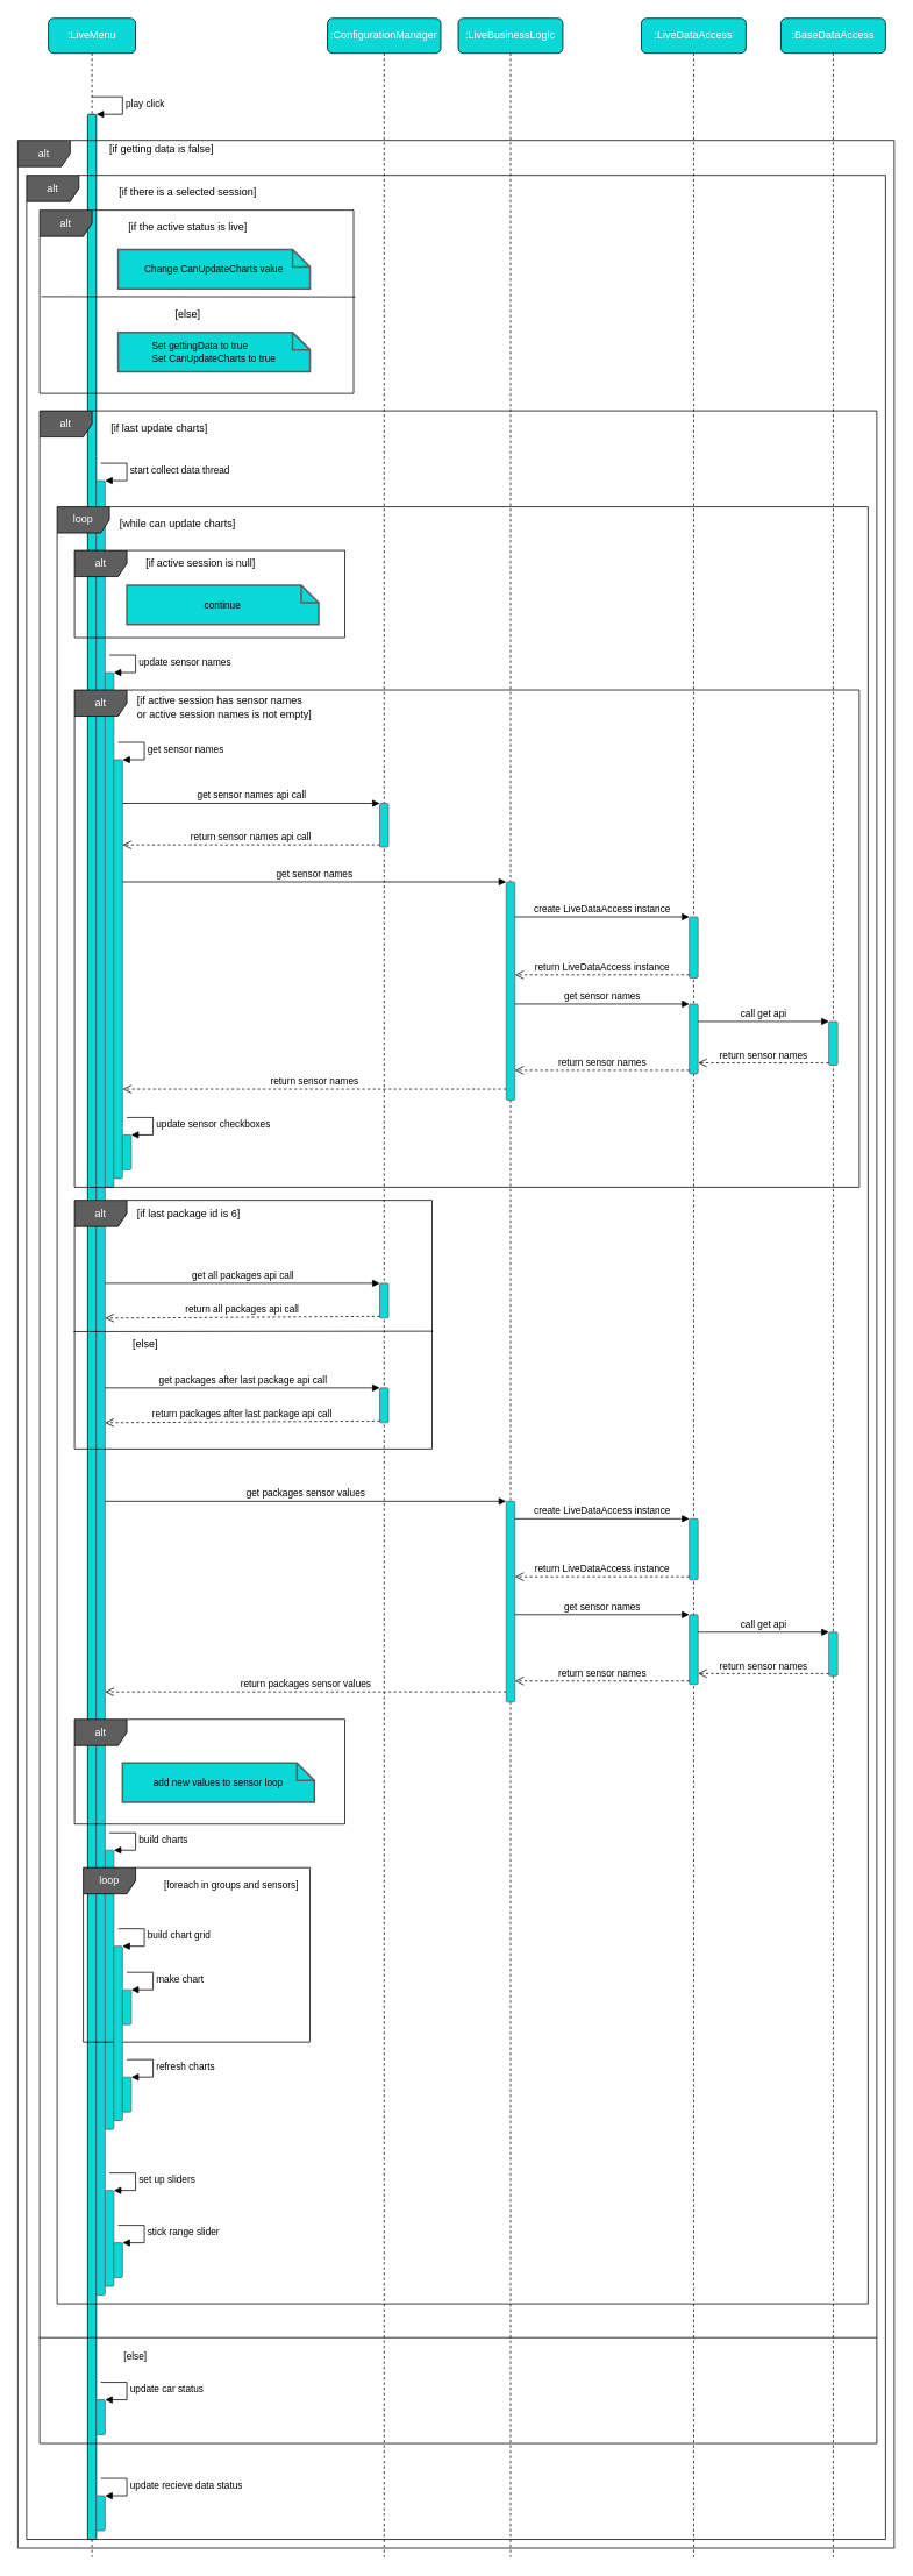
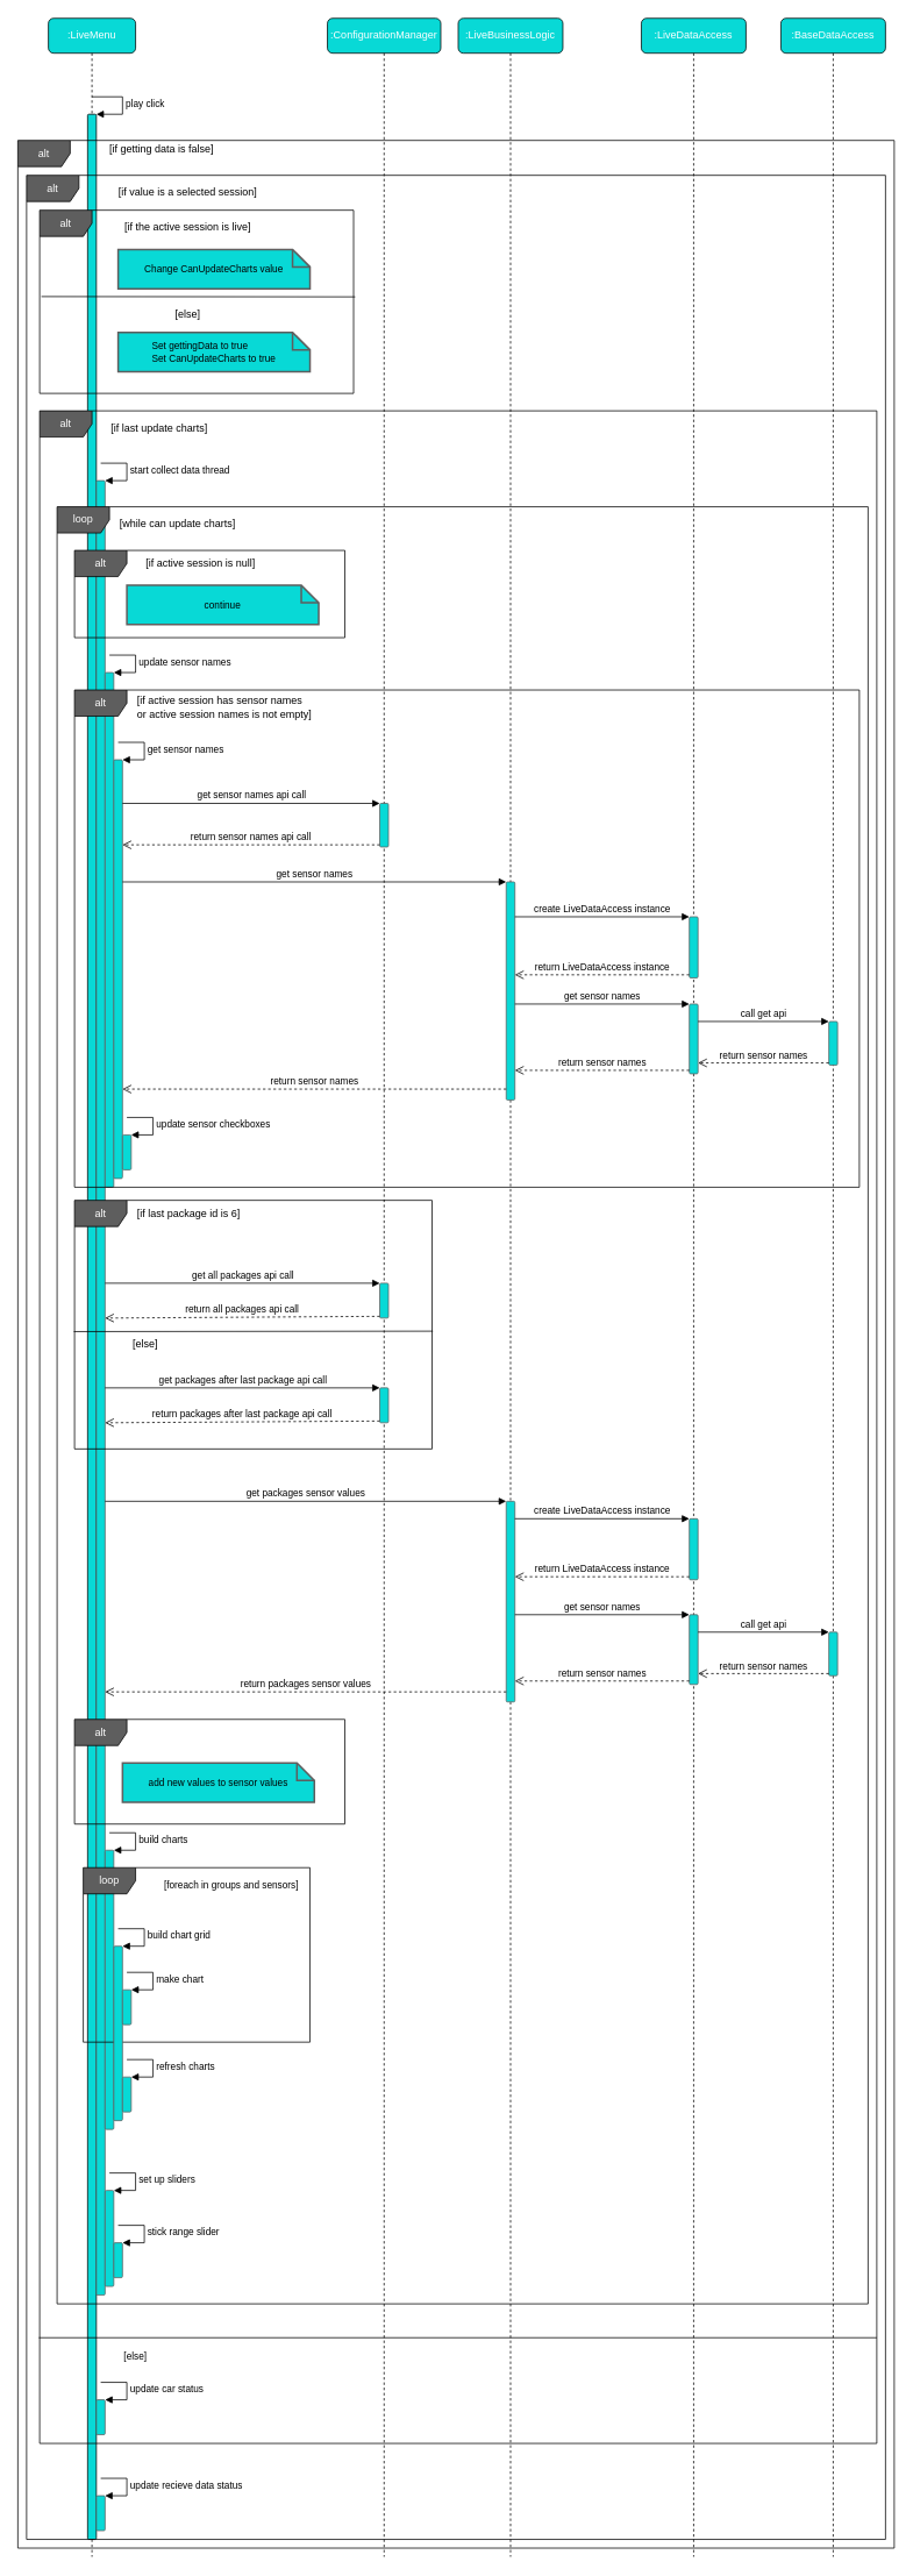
- <mxCell id="8" value="[if there is a selected session]" style="text;html=1;strokeColor=none;fillColor=none;align=center;verticalAlign=middle;whiteSpace=wrap;rounded=0;" vertex="1" parent="1"><mxGeometry x="125" y="210" width="180" height="20" as="geometry" /></mxCell>
+ <mxCell id="8" value="[if value is a selected session]" style="text;html=1;strokeColor=none;fillColor=none;align=center;verticalAlign=middle;whiteSpace=wrap;rounded=0;" vertex="1" parent="1"><mxGeometry x="125" y="210" width="180" height="20" as="geometry" /></mxCell>
- <mxCell id="10" value="[if the active status is live]" style="text;html=1;strokeColor=none;fillColor=none;align=center;verticalAlign=middle;whiteSpace=wrap;rounded=0;" vertex="1" parent="1"><mxGeometry x="125" y="250" width="180" height="20" as="geometry" /></mxCell>
+ <mxCell id="10" value="[if the active session is live]" style="text;html=1;strokeColor=none;fillColor=none;align=center;verticalAlign=middle;whiteSpace=wrap;rounded=0;" vertex="1" parent="1"><mxGeometry x="125" y="250" width="180" height="20" as="geometry" /></mxCell>
- <mxCell id="74" value="&lt;div style=&quot;text-align: left&quot;&gt;&lt;/div&gt;&lt;font color=&quot;#000000&quot; style=&quot;font-size: 11px&quot;&gt;add new values to sensor loop&lt;br&gt;&lt;/font&gt;" style="shape=note;strokeWidth=2;fontSize=11;size=20;whiteSpace=wrap;html=1;fontColor=#666600;rounded=1;fillColor=#08D9D6;strokeColor=#5E5E5E;" vertex="1" parent="1"><mxGeometry x="140" y="2020" width="220" height="45" as="geometry" /></mxCell>
+ <mxCell id="74" value="&lt;div style=&quot;text-align: left&quot;&gt;&lt;/div&gt;&lt;font color=&quot;#000000&quot; style=&quot;font-size: 11px&quot;&gt;add new values to sensor values&lt;br&gt;&lt;/font&gt;" style="shape=note;strokeWidth=2;fontSize=11;size=20;whiteSpace=wrap;html=1;fontColor=#666600;rounded=1;fillColor=#08D9D6;strokeColor=#5E5E5E;" vertex="1" parent="1"><mxGeometry x="140" y="2020" width="220" height="45" as="geometry" /></mxCell>
